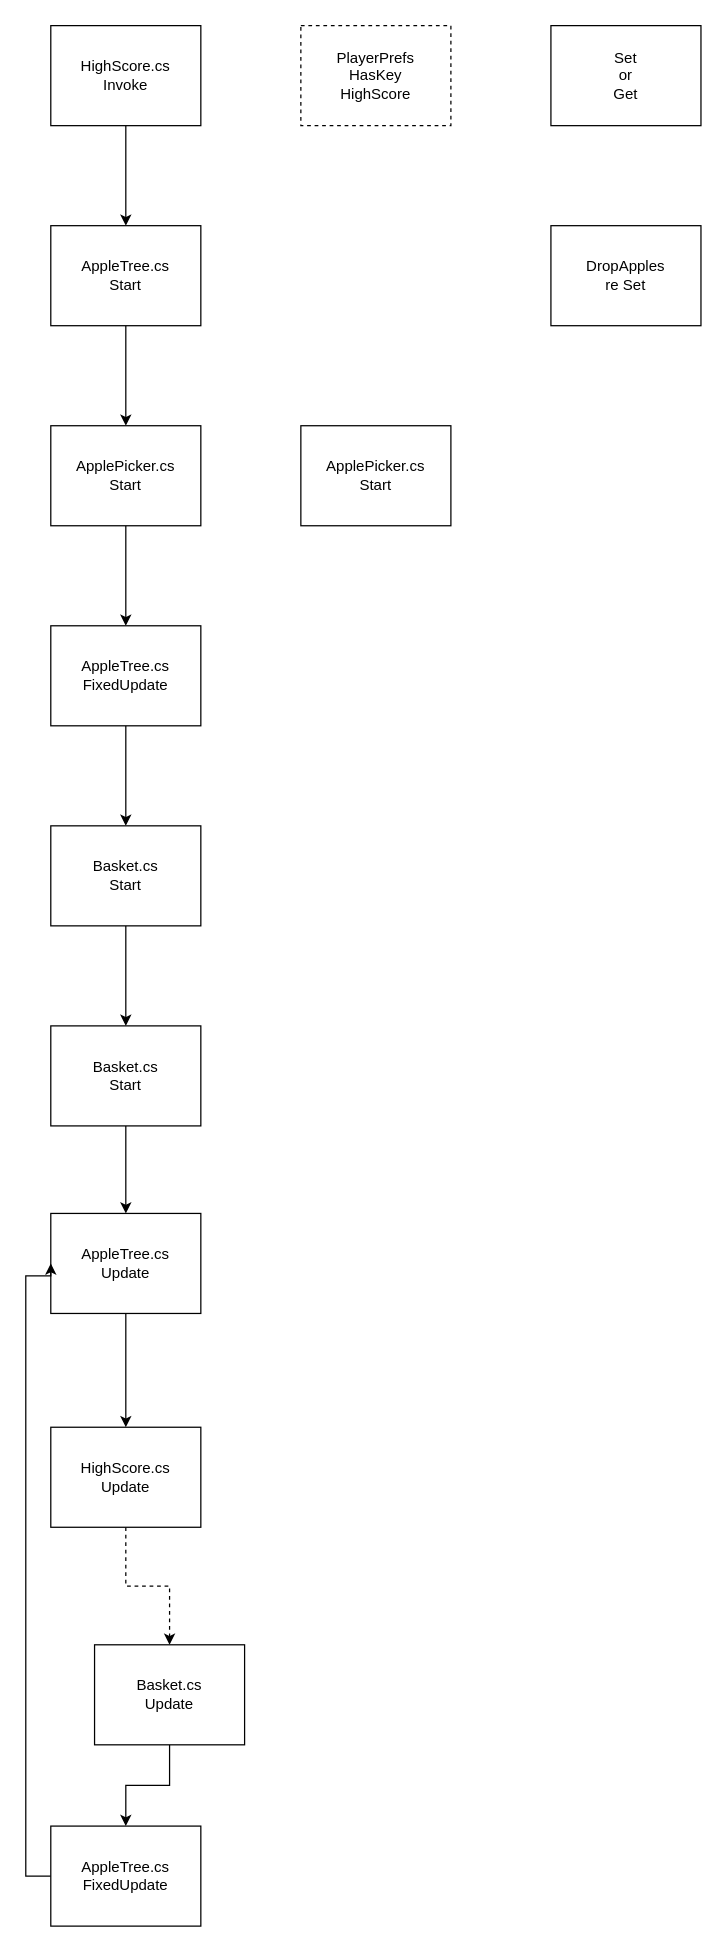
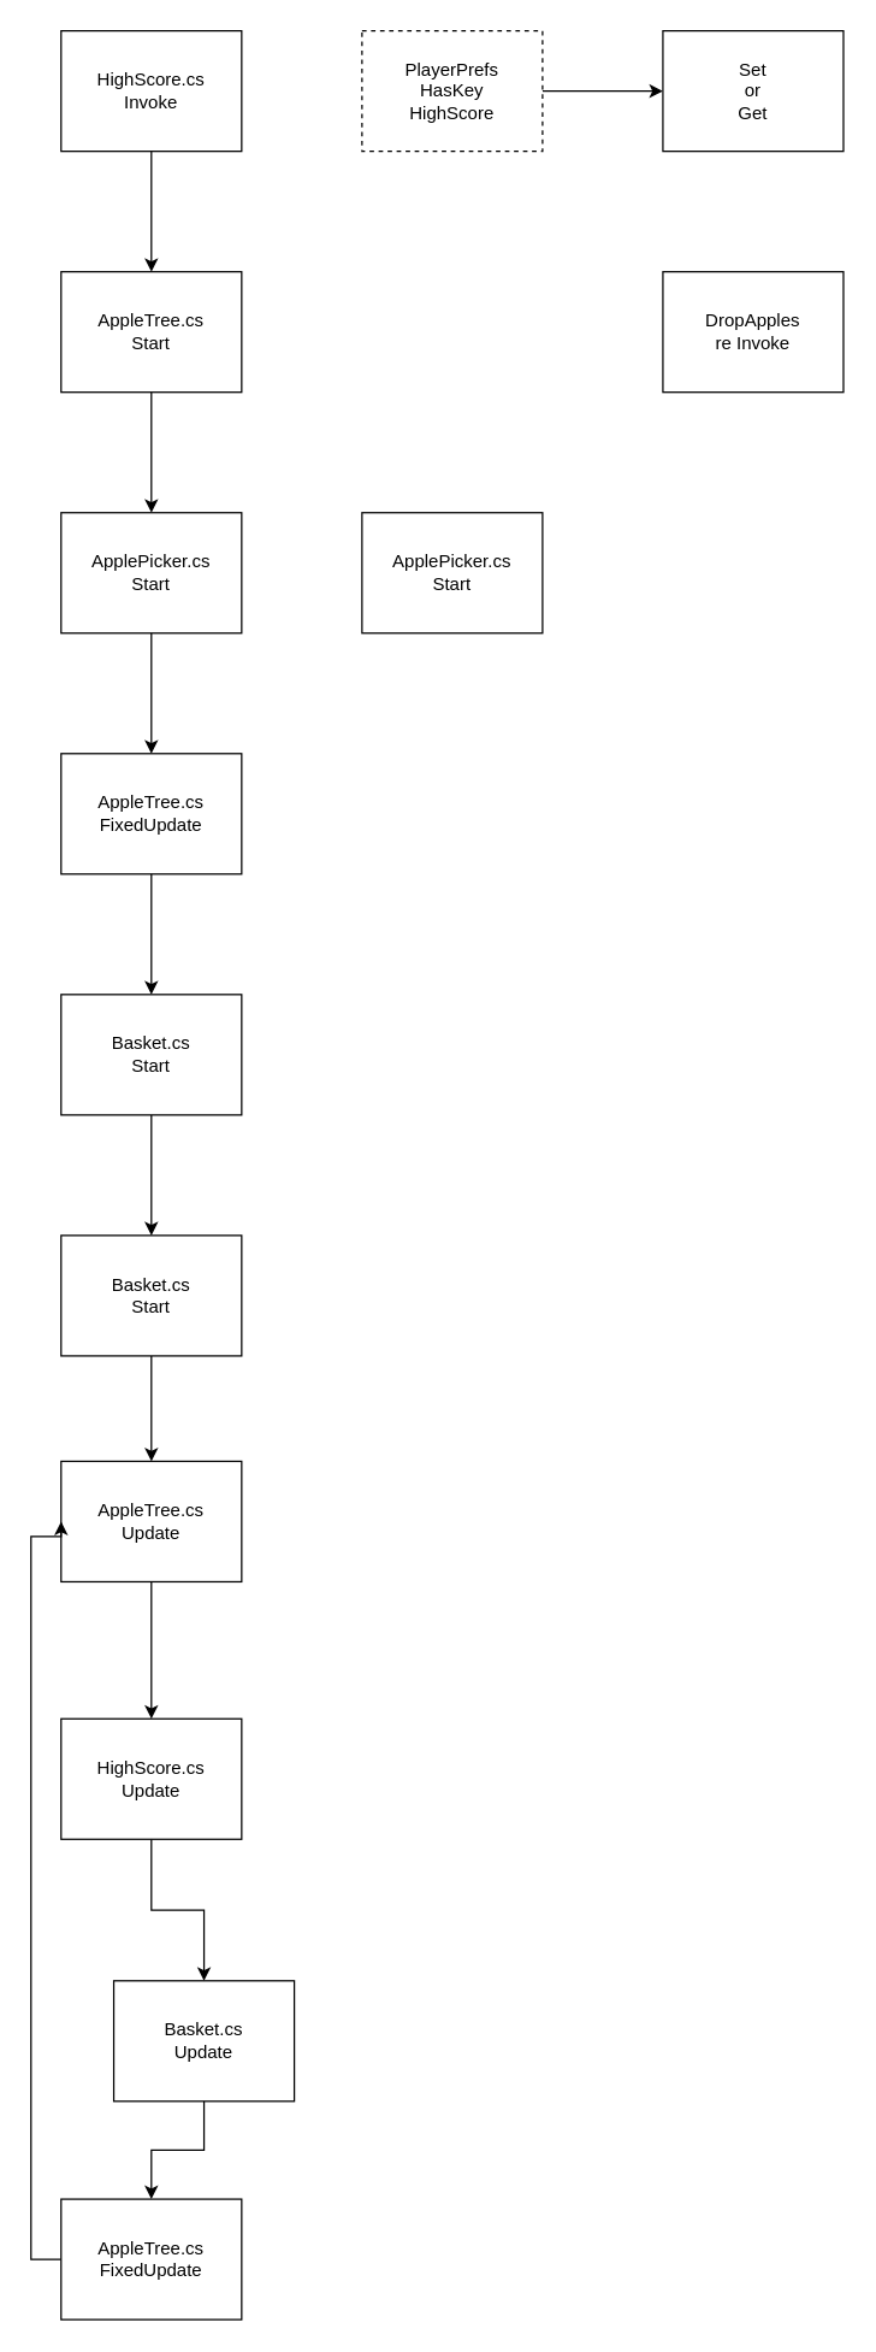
+ <mxCell id="22" value="" style="edgeStyle=orthogonalEdgeStyle;rounded=0;orthogonalLoop=1;jettySize=auto;html=1;" edge="1" parent="1" source="23" target="24"><mxGeometry relative="1" as="geometry" /></mxCell>
- <mxCell id="25" value="DropApples&lt;br&gt;re Set" style="rounded=0;whiteSpace=wrap;html=1;" vertex="1" parent="1"><mxGeometry x="440" y="180" width="120" height="80" as="geometry" /></mxCell>
+ <mxCell id="25" value="DropApples&lt;br&gt;re Invoke" style="rounded=0;whiteSpace=wrap;html=1;" vertex="1" parent="1"><mxGeometry x="440" y="180" width="120" height="80" as="geometry" /></mxCell>
- <mxCell id="16" value="" style="edgeStyle=orthogonalEdgeStyle;rounded=0;orthogonalLoop=1;jettySize=auto;html=1;dashed=1;" edge="1" parent="1" source="17" target="19"><mxGeometry relative="1" as="geometry" /></mxCell>
+ <mxCell id="16" value="" style="edgeStyle=orthogonalEdgeStyle;rounded=0;orthogonalLoop=1;jettySize=auto;html=1;" edge="1" parent="1" source="17" target="19"><mxGeometry relative="1" as="geometry" /></mxCell>
